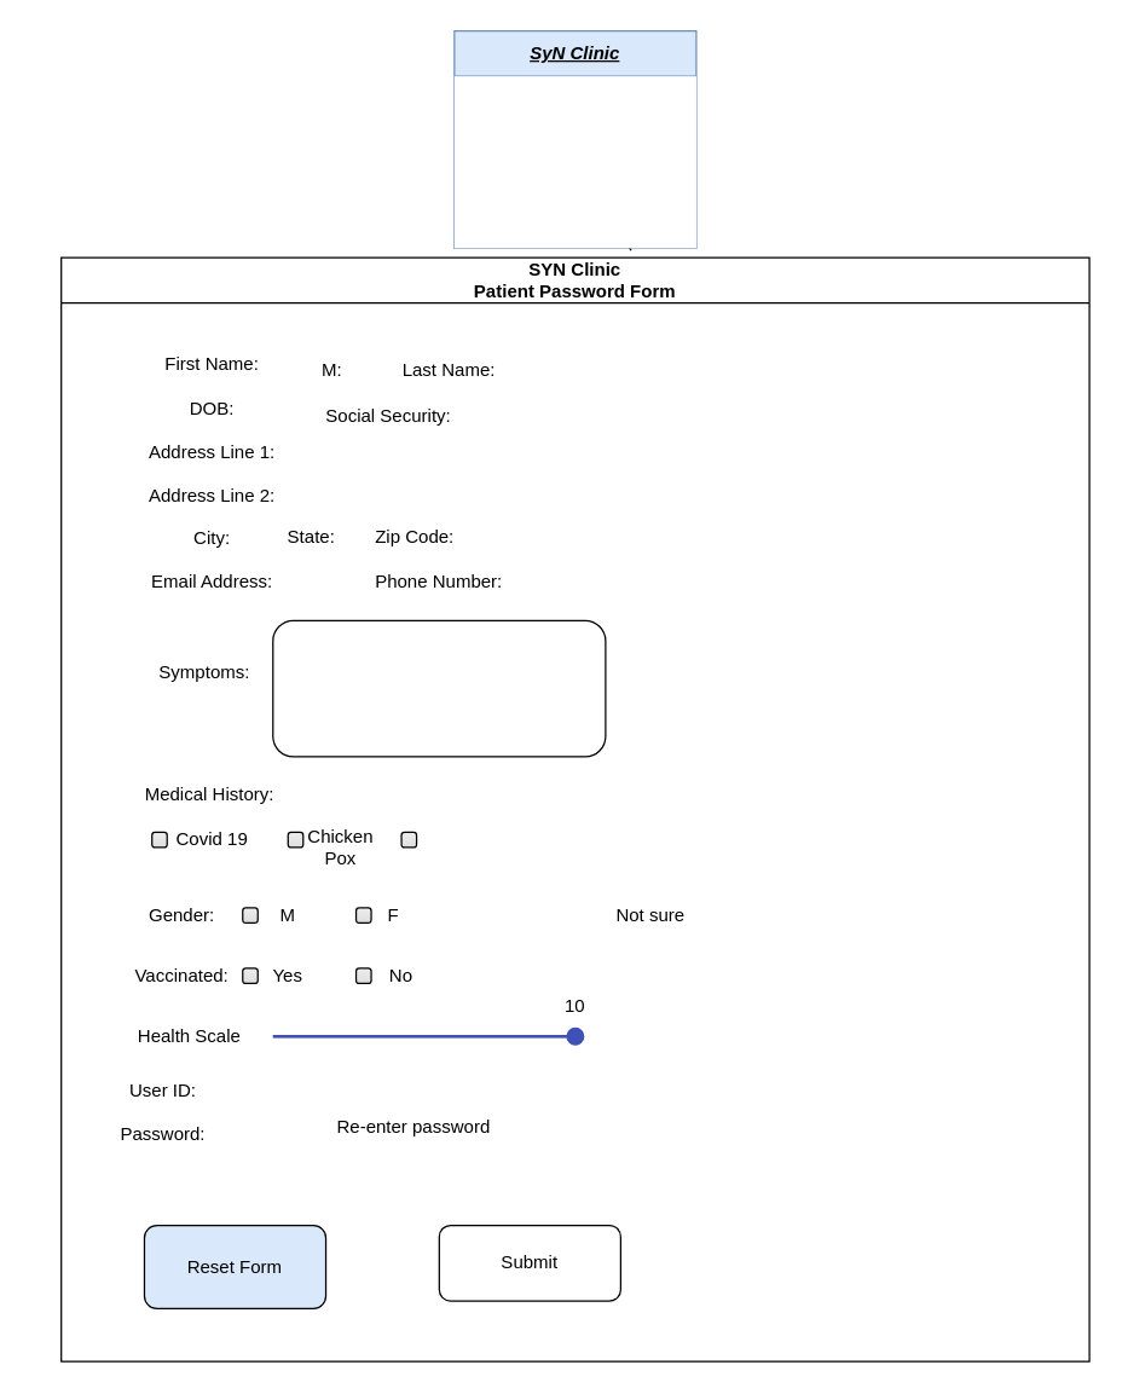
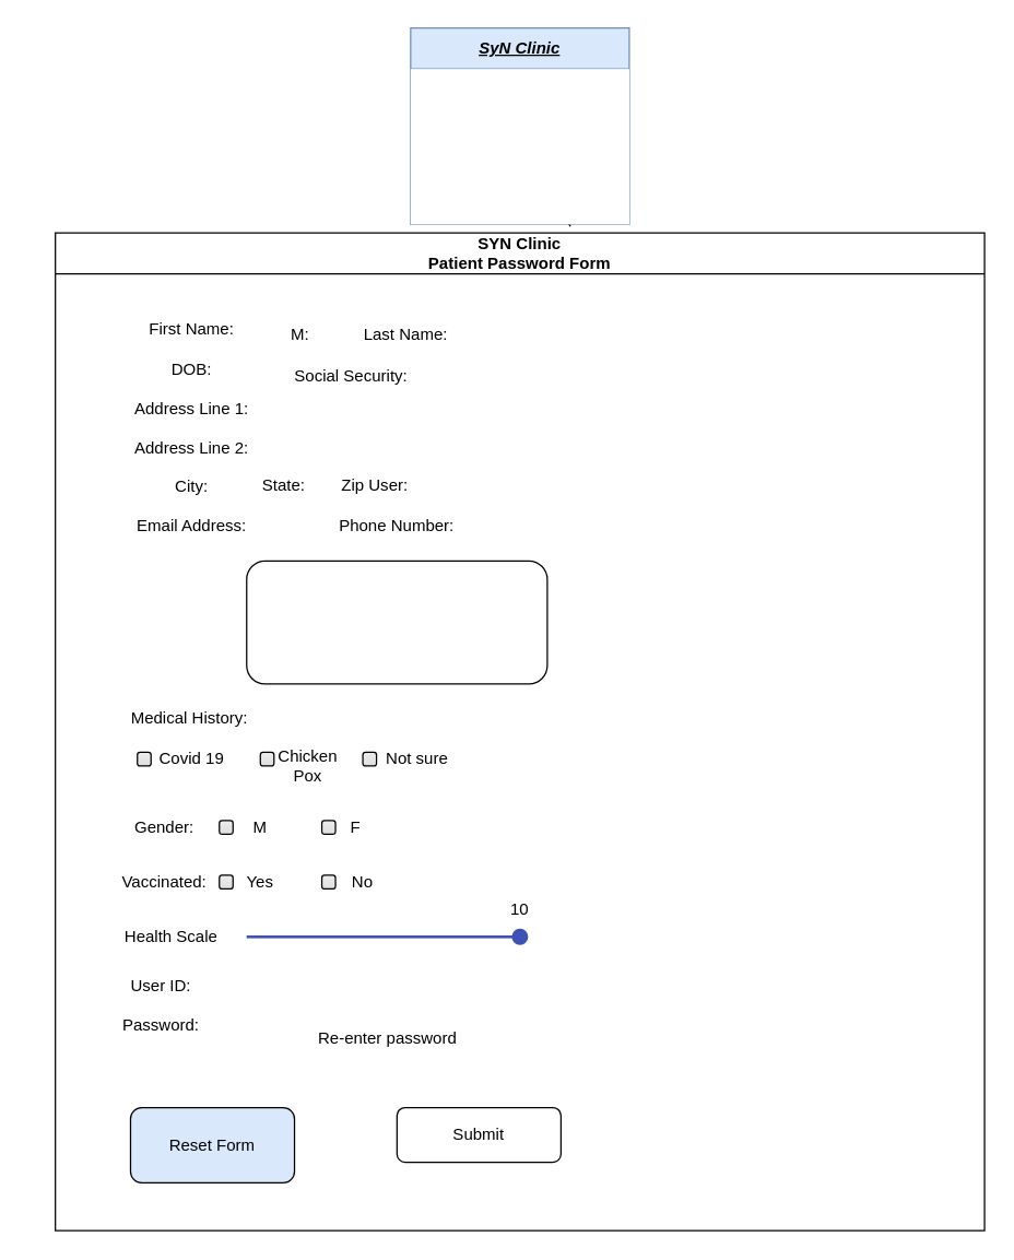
- <mxCell id="10" value="&amp;nbsp; &amp;nbsp;State: &amp;nbsp; &amp;nbsp; &amp;nbsp; &amp;nbsp;Zip Code:" style="text;html=1;align=center;verticalAlign=middle;whiteSpace=wrap;rounded=0;" parent="2" vertex="1"><mxGeometry x="130" y="170" width="140" height="30" as="geometry" /></mxCell>
+ <mxCell id="10" value="&amp;nbsp; &amp;nbsp;State: &amp;nbsp; &amp;nbsp; &amp;nbsp; &amp;nbsp;Zip User:" style="text;html=1;align=center;verticalAlign=middle;whiteSpace=wrap;rounded=0;" parent="2" vertex="1"><mxGeometry x="130" y="170" width="140" height="30" as="geometry" /></mxCell>
- <mxCell id="5" value="Symptoms:" style="text;html=1;align=center;verticalAlign=middle;whiteSpace=wrap;rounded=0;" parent="2" vertex="1"><mxGeometry x="65" y="260" width="60" height="30" as="geometry" /></mxCell>
- <mxCell id="14" value="Not sure" style="text;html=1;align=center;verticalAlign=middle;whiteSpace=wrap;rounded=0;" parent="2" vertex="1"><mxGeometry x="360" y="410" width="60" height="50" as="geometry" /></mxCell>
+ <mxCell id="14" value="Not sure" style="text;html=1;align=center;verticalAlign=middle;whiteSpace=wrap;rounded=0;" parent="2" vertex="1"><mxGeometry x="235" y="360" width="60" height="50" as="geometry" /></mxCell>
- <mxCell id="31" value="User ID:&lt;div&gt;&lt;br&gt;&lt;/div&gt;&lt;div&gt;Password:&lt;/div&gt;" style="text;html=1;align=center;verticalAlign=middle;whiteSpace=wrap;rounded=0;" parent="2" vertex="1"><mxGeometry x="35" y="550" width="65" height="30" as="geometry" /></mxCell>
+ <mxCell id="31" value="User ID:&lt;div&gt;&lt;br&gt;&lt;/div&gt;&lt;div&gt;Password:&lt;/div&gt;" style="text;html=1;align=center;verticalAlign=middle;whiteSpace=wrap;rounded=0;" parent="2" vertex="1"><mxGeometry x="45" y="550" width="65" height="30" as="geometry" /></mxCell>
- <mxCell id="32" value="Re-enter password&amp;nbsp;" style="text;html=1;align=center;verticalAlign=middle;whiteSpace=wrap;rounded=0;" parent="2" vertex="1"><mxGeometry x="180" y="560" width="110" height="30" as="geometry" /></mxCell>
+ <mxCell id="32" value="Re-enter password&amp;nbsp;" style="text;html=1;align=center;verticalAlign=middle;whiteSpace=wrap;rounded=0;" parent="2" vertex="1"><mxGeometry x="190" y="575" width="110" height="30" as="geometry" /></mxCell>
- <mxCell id="33" value="Submit" style="rounded=1;whiteSpace=wrap;html=1;" parent="2" vertex="1"><mxGeometry x="250" y="640" width="120" height="50" as="geometry" /></mxCell>
+ <mxCell id="33" value="Submit" style="rounded=1;whiteSpace=wrap;html=1;" parent="2" vertex="1"><mxGeometry x="250" y="640" width="120" height="40" as="geometry" /></mxCell>
